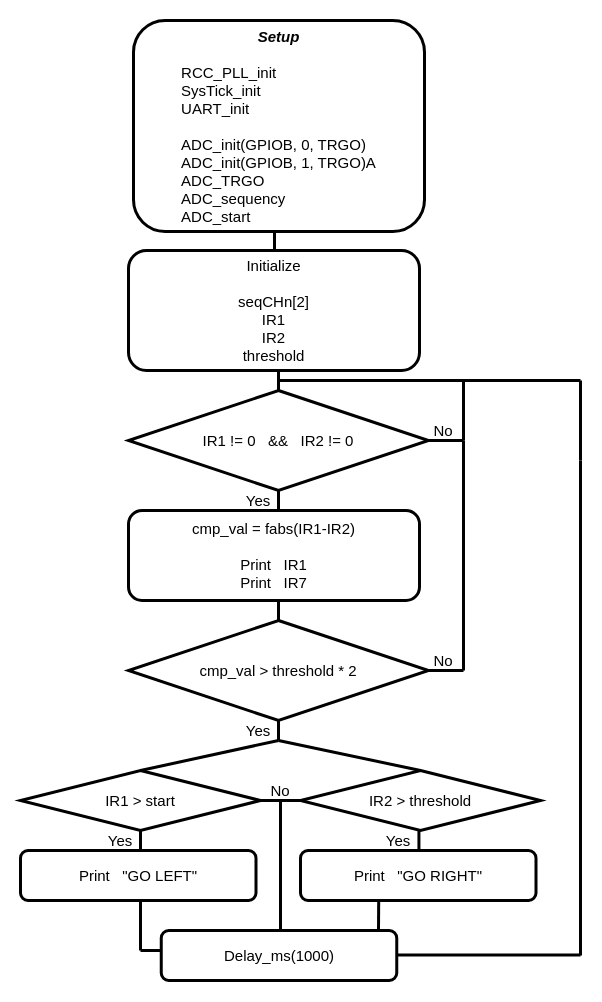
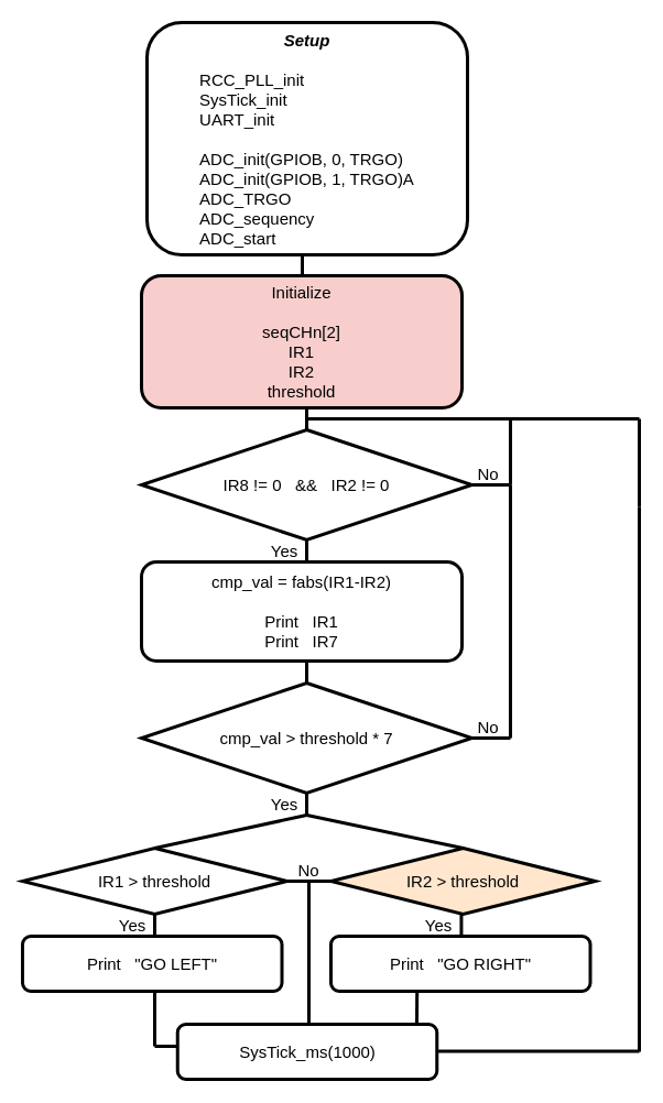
- <mxCell id="5" value="&lt;span style=&quot;font-size: 15px;&quot;&gt;Initialize&lt;/span&gt;&lt;br style=&quot;font-size: 15px;&quot;&gt;&lt;br style=&quot;font-size: 15px;&quot;&gt;&lt;span style=&quot;font-size: 15px;&quot;&gt;seqCHn[2]&lt;/span&gt;&lt;br style=&quot;font-size: 15px;&quot;&gt;&lt;span style=&quot;font-size: 15px;&quot;&gt;IR1&lt;/span&gt;&lt;br style=&quot;font-size: 15px;&quot;&gt;&lt;span style=&quot;font-size: 15px;&quot;&gt;IR2&lt;br style=&quot;font-size: 15px;&quot;&gt;threshold&lt;br style=&quot;font-size: 15px;&quot;&gt;&lt;/span&gt;" style="rounded=1;whiteSpace=wrap;html=1;fontSize=15;glass=0;strokeWidth=3;shadow=0;" vertex="1" parent="1"><mxGeometry x="128" y="250" width="291" height="120" as="geometry" /></mxCell>
+ <mxCell id="5" value="&lt;span style=&quot;font-size: 15px;&quot;&gt;Initialize&lt;/span&gt;&lt;br style=&quot;font-size: 15px;&quot;&gt;&lt;br style=&quot;font-size: 15px;&quot;&gt;&lt;span style=&quot;font-size: 15px;&quot;&gt;seqCHn[2]&lt;/span&gt;&lt;br style=&quot;font-size: 15px;&quot;&gt;&lt;span style=&quot;font-size: 15px;&quot;&gt;IR1&lt;/span&gt;&lt;br style=&quot;font-size: 15px;&quot;&gt;&lt;span style=&quot;font-size: 15px;&quot;&gt;IR2&lt;br style=&quot;font-size: 15px;&quot;&gt;threshold&lt;br style=&quot;font-size: 15px;&quot;&gt;&lt;/span&gt;" style="rounded=1;whiteSpace=wrap;html=1;fontSize=15;glass=0;strokeWidth=3;shadow=0;fillColor=#f8cecc;" vertex="1" parent="1"><mxGeometry x="128" y="250" width="291" height="120" as="geometry" /></mxCell>
- <mxCell id="4" value="IR1 != 0&amp;nbsp; &amp;nbsp;&amp;amp;&amp;amp;&amp;nbsp; &amp;nbsp;IR2 != 0" style="rhombus;whiteSpace=wrap;html=1;strokeWidth=3;fontSize=15;" vertex="1" parent="1"><mxGeometry x="128" y="390" width="300" height="100" as="geometry" /></mxCell>
+ <mxCell id="4" value="IR8 != 0&amp;nbsp; &amp;nbsp;&amp;amp;&amp;amp;&amp;nbsp; &amp;nbsp;IR2 != 0" style="rhombus;whiteSpace=wrap;html=1;strokeWidth=3;fontSize=15;" vertex="1" parent="1"><mxGeometry x="128" y="390" width="300" height="100" as="geometry" /></mxCell>
- <mxCell id="13" value="cmp_val &amp;gt; threshold * 2" style="rhombus;whiteSpace=wrap;html=1;strokeWidth=3;fontSize=15;" vertex="1" parent="1"><mxGeometry x="128" y="620" width="300" height="100" as="geometry" /></mxCell>
+ <mxCell id="13" value="cmp_val &amp;gt; threshold * 7" style="rhombus;whiteSpace=wrap;html=1;strokeWidth=3;fontSize=15;" vertex="1" parent="1"><mxGeometry x="128" y="620" width="300" height="100" as="geometry" /></mxCell>
- <mxCell id="18" value="IR1 &amp;gt; start" style="rhombus;whiteSpace=wrap;html=1;strokeWidth=3;fontSize=15;" vertex="1" parent="1"><mxGeometry x="20" y="770" width="240" height="60" as="geometry" /></mxCell>
+ <mxCell id="18" value="IR1 &amp;gt; threshold" style="rhombus;whiteSpace=wrap;html=1;strokeWidth=3;fontSize=15;" vertex="1" parent="1"><mxGeometry x="20" y="770" width="240" height="60" as="geometry" /></mxCell>
- <mxCell id="23" value="IR2 &amp;gt; threshold" style="rhombus;whiteSpace=wrap;html=1;strokeWidth=3;fontSize=15;" vertex="1" parent="1"><mxGeometry x="300" y="770" width="240" height="60" as="geometry" /></mxCell>
+ <mxCell id="23" value="IR2 &amp;gt; threshold" style="rhombus;whiteSpace=wrap;html=1;strokeWidth=3;fontSize=15;fillColor=#ffe6cc;" vertex="1" parent="1"><mxGeometry x="300" y="770" width="240" height="60" as="geometry" /></mxCell>
- <mxCell id="31" value="&lt;span style=&quot;font-size: 15px;&quot;&gt;Delay_ms(1000)&lt;br style=&quot;font-size: 15px;&quot;&gt;&lt;/span&gt;" style="rounded=1;whiteSpace=wrap;html=1;fontSize=15;glass=0;strokeWidth=3;shadow=0;" vertex="1" parent="1"><mxGeometry x="160.75" y="930" width="235.5" height="50" as="geometry" /></mxCell>
+ <mxCell id="31" value="&lt;span style=&quot;font-size: 15px;&quot;&gt;SysTick_ms(1000)&lt;br style=&quot;font-size: 15px;&quot;&gt;&lt;/span&gt;" style="rounded=1;whiteSpace=wrap;html=1;fontSize=15;glass=0;strokeWidth=3;shadow=0;" vertex="1" parent="1"><mxGeometry x="160.75" y="930" width="235.5" height="50" as="geometry" /></mxCell>
